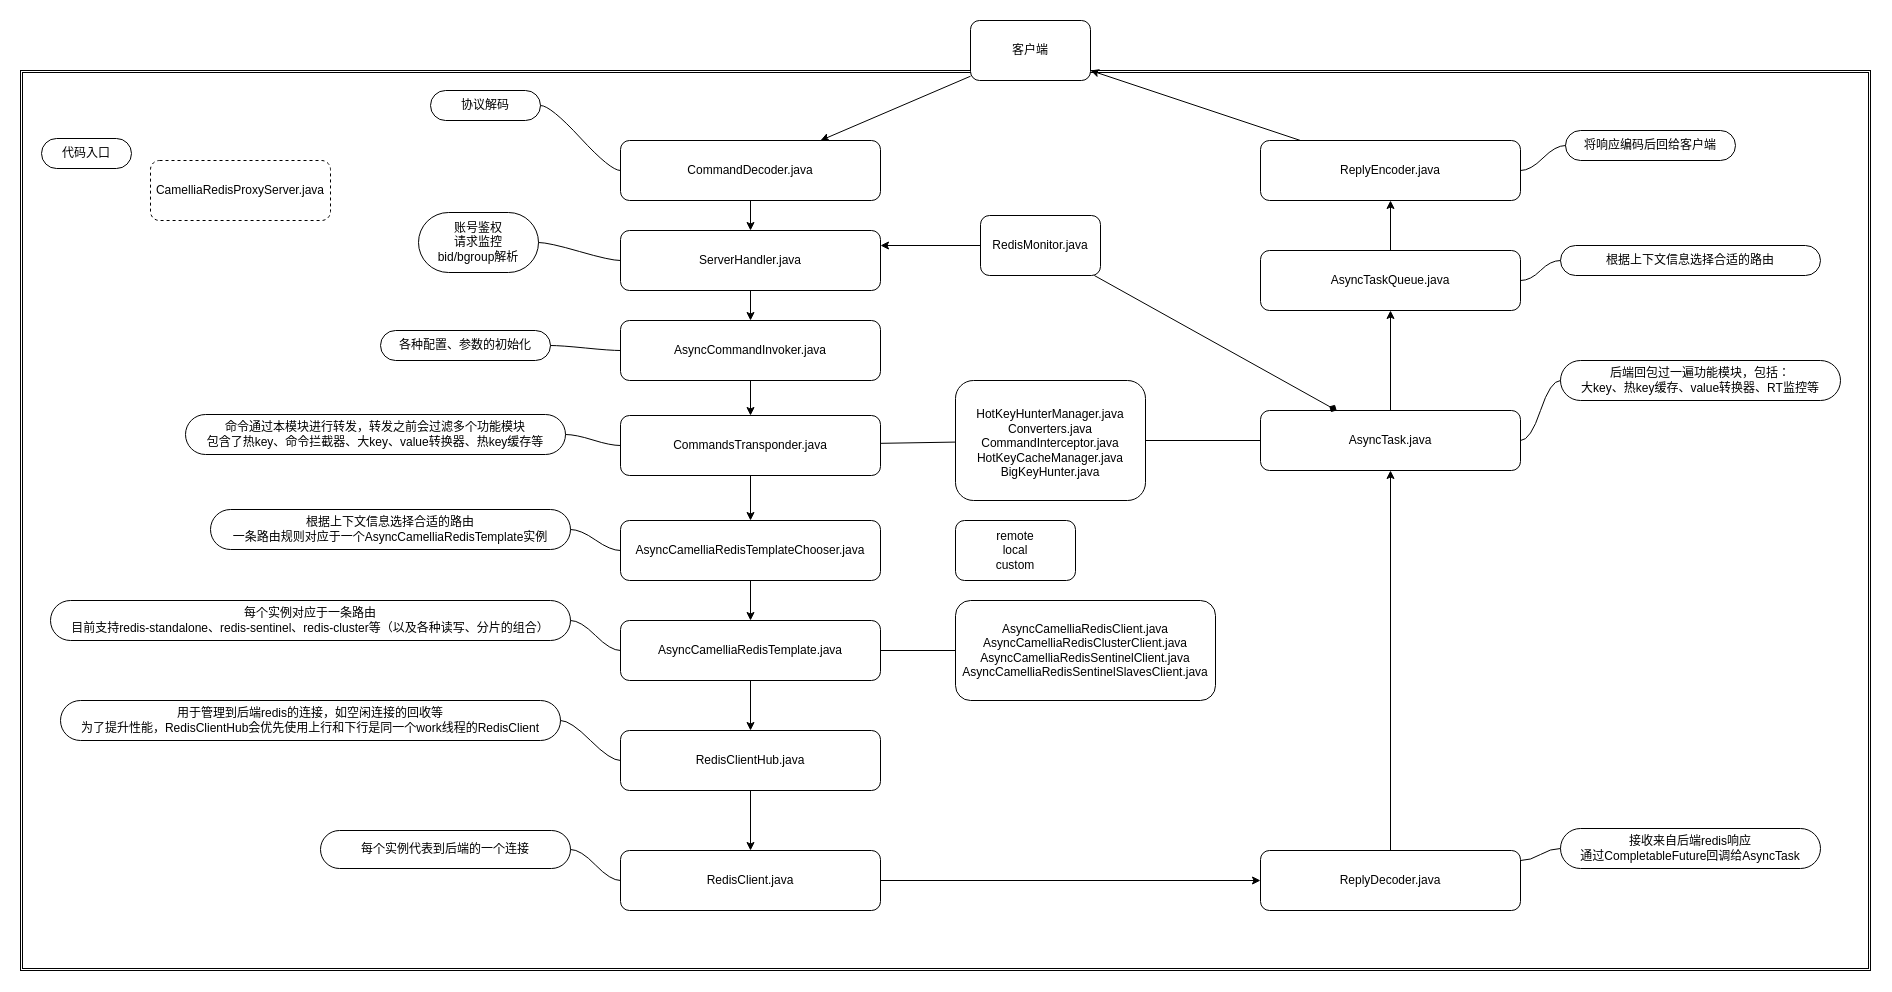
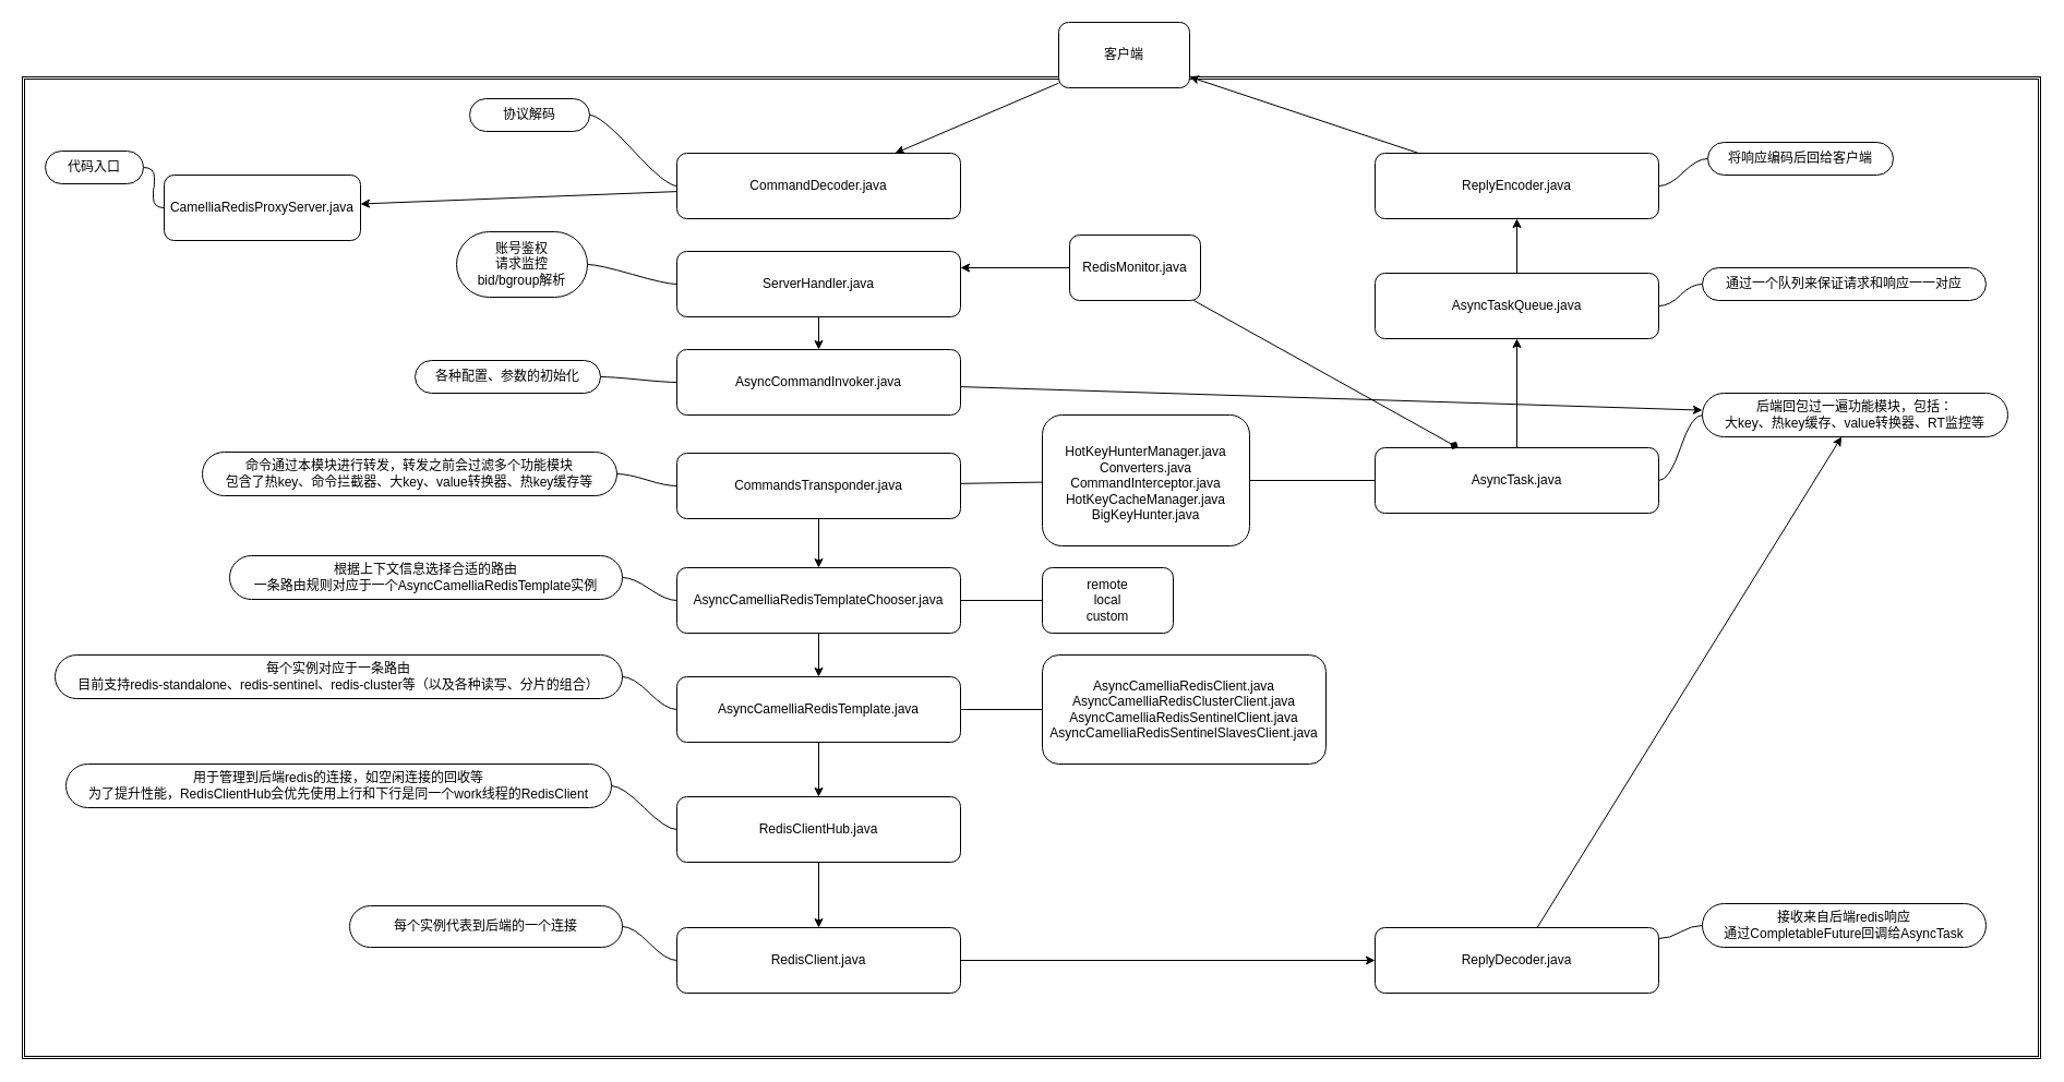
+ <mxCell id="42" value="" style="edgeStyle=entityRelationEdgeStyle;startArrow=none;endArrow=none;segment=10;curved=1;fontSize=12;" parent="1" source="3" target="41" edge="1"><mxGeometry relative="1" as="geometry"><mxPoint x="150" y="230" as="sourcePoint" /></mxGeometry></mxCell>
- <mxCell id="3" value="CamelliaRedisProxyServer.java" style="rounded=1;whiteSpace=wrap;html=1;dashed=1;" parent="1" vertex="1"><mxGeometry x="150" y="160" width="180" height="60" as="geometry" /></mxCell>
+ <mxCell id="3" value="CamelliaRedisProxyServer.java" style="rounded=1;whiteSpace=wrap;html=1;" parent="1" vertex="1"><mxGeometry x="150" y="160" width="180" height="60" as="geometry" /></mxCell>
- <mxCell id="8" value="" style="endArrow=classic;html=1;" parent="1" source="4" target="5" edge="1"><mxGeometry width="50" height="50" relative="1" as="geometry"><mxPoint x="740" y="300" as="sourcePoint" /><mxPoint x="790" y="250" as="targetPoint" /></mxGeometry></mxCell>
+ <mxCell id="8" value="" style="endArrow=classic;html=1;" parent="1" source="4" target="3" edge="1"><mxGeometry width="50" height="50" relative="1" as="geometry"><mxPoint x="740" y="300" as="sourcePoint" /><mxPoint x="790" y="250" as="targetPoint" /></mxGeometry></mxCell>
- <mxCell id="58" value="根据上下文信息选择合适的路由" style="whiteSpace=wrap;html=1;rounded=1;arcSize=50;align=center;verticalAlign=middle;strokeWidth=1;autosize=1;spacing=4;treeFolding=1;treeMoving=1;newEdgeStyle={&quot;edgeStyle&quot;:&quot;entityRelationEdgeStyle&quot;,&quot;startArrow&quot;:&quot;none&quot;,&quot;endArrow&quot;:&quot;none&quot;,&quot;segment&quot;:10,&quot;curved&quot;:1};fontSize=12;" parent="1" vertex="1"><mxGeometry x="1560" y="245" width="260" height="30" as="geometry" /></mxCell>
+ <mxCell id="58" value="通过一个队列来保证请求和响应一一对应" style="whiteSpace=wrap;html=1;rounded=1;arcSize=50;align=center;verticalAlign=middle;strokeWidth=1;autosize=1;spacing=4;treeFolding=1;treeMoving=1;newEdgeStyle={&quot;edgeStyle&quot;:&quot;entityRelationEdgeStyle&quot;,&quot;startArrow&quot;:&quot;none&quot;,&quot;endArrow&quot;:&quot;none&quot;,&quot;segment&quot;:10,&quot;curved&quot;:1};fontSize=12;" parent="1" vertex="1"><mxGeometry x="1560" y="245" width="260" height="30" as="geometry" /></mxCell>
- <mxCell id="10" value="" style="endArrow=classic;html=1;" parent="1" source="6" target="7" edge="1"><mxGeometry width="50" height="50" relative="1" as="geometry"><mxPoint x="780" y="390" as="sourcePoint" /><mxPoint x="980" y="250" as="targetPoint" /></mxGeometry></mxCell>
+ <mxCell id="10" value="" style="endArrow=classic;html=1;" parent="1" source="6" target="56" edge="1"><mxGeometry width="50" height="50" relative="1" as="geometry"><mxPoint x="780" y="390" as="sourcePoint" /><mxPoint x="980" y="250" as="targetPoint" /></mxGeometry></mxCell>
+ <mxCell id="18" value="" style="endArrow=none;html=1;" parent="1" source="13" target="17" edge="1"><mxGeometry width="50" height="50" relative="1" as="geometry"><mxPoint x="780" y="530" as="sourcePoint" /><mxPoint x="830" y="480" as="targetPoint" /></mxGeometry></mxCell>
- <mxCell id="48" value="" style="endArrow=classic;html=1;fontSize=12;" parent="1" source="43" target="44" edge="1"><mxGeometry width="50" height="50" relative="1" as="geometry"><mxPoint x="1090" y="590" as="sourcePoint" /><mxPoint x="1140" y="540" as="targetPoint" /></mxGeometry></mxCell>
+ <mxCell id="48" value="" style="endArrow=classic;html=1;fontSize=12;" parent="1" source="43" target="56" edge="1"><mxGeometry width="50" height="50" relative="1" as="geometry"><mxPoint x="1090" y="590" as="sourcePoint" /><mxPoint x="1140" y="540" as="targetPoint" /></mxGeometry></mxCell>
